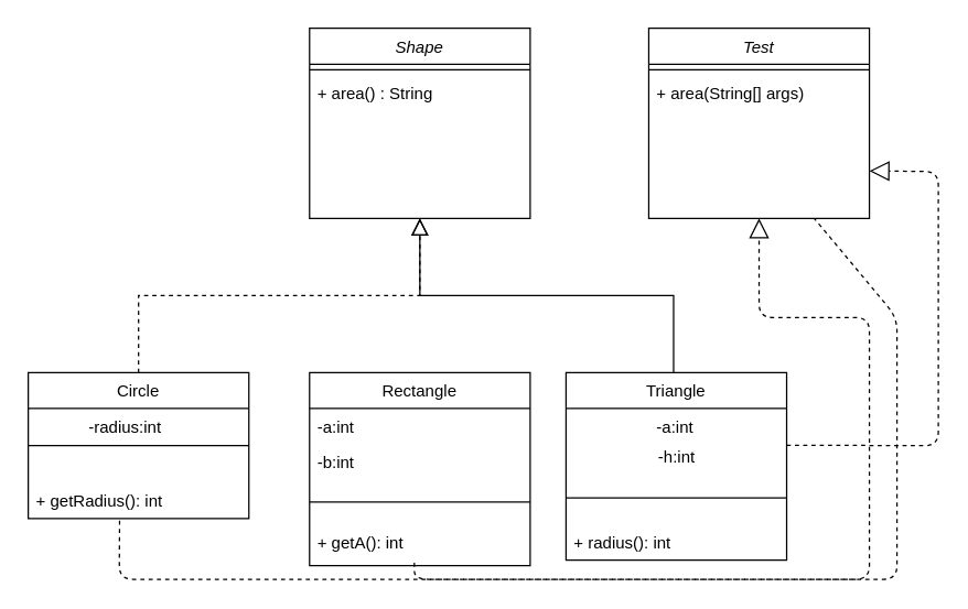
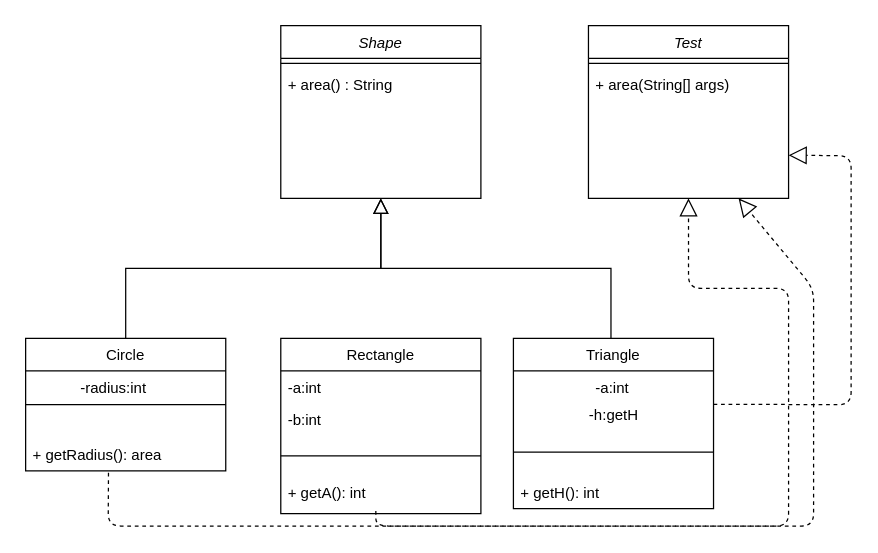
- <mxCell id="20" value="" style="endArrow=none;dashed=1;endFill=0;endSize=12;html=1;fontColor=none;entryX=0.75;entryY=1;entryDx=0;entryDy=0;exitX=0.475;exitY=1.08;exitDx=0;exitDy=0;exitPerimeter=0;" edge="1" parent="1" source="26" target="16"><mxGeometry width="160" relative="1" as="geometry"><mxPoint x="607" y="384.66" as="sourcePoint" /><mxPoint x="587" y="220" as="targetPoint" /><Array as="points"><mxPoint x="300" y="420" /><mxPoint x="650" y="420" /><mxPoint x="650" y="292" /><mxPoint x="650" y="230" /></Array></mxGeometry></mxCell>
+ <mxCell id="20" value="" style="endArrow=block;dashed=1;endFill=0;endSize=12;html=1;fontColor=none;entryX=0.75;entryY=1;entryDx=0;entryDy=0;exitX=0.475;exitY=1.08;exitDx=0;exitDy=0;exitPerimeter=0;" edge="1" parent="1" source="26" target="16"><mxGeometry width="160" relative="1" as="geometry"><mxPoint x="607" y="384.66" as="sourcePoint" /><mxPoint x="587" y="220" as="targetPoint" /><Array as="points"><mxPoint x="300" y="420" /><mxPoint x="650" y="420" /><mxPoint x="650" y="292" /><mxPoint x="650" y="230" /></Array></mxGeometry></mxCell>
- <mxCell id="2" value="" style="endArrow=block;endSize=10;endFill=0;shadow=0;strokeWidth=1;rounded=0;edgeStyle=elbowEdgeStyle;elbow=vertical;dashed=1;" parent="1" source="13" target="8" edge="1"><mxGeometry width="160" relative="1" as="geometry"><mxPoint x="90" y="113" as="sourcePoint" /><mxPoint x="90" y="113" as="targetPoint" /></mxGeometry></mxCell>
+ <mxCell id="2" value="" style="endArrow=block;endSize=10;endFill=0;shadow=0;strokeWidth=1;rounded=0;edgeStyle=elbowEdgeStyle;elbow=vertical;" parent="1" source="13" target="8" edge="1"><mxGeometry width="160" relative="1" as="geometry"><mxPoint x="90" y="113" as="sourcePoint" /><mxPoint x="90" y="113" as="targetPoint" /></mxGeometry></mxCell>
- <mxCell id="5" value="-h:int" style="text;html=1;align=center;verticalAlign=middle;resizable=0;points=[];autosize=1;" vertex="1" parent="3"><mxGeometry y="52" width="160" height="20" as="geometry" /></mxCell>
+ <mxCell id="5" value="-h:getH" style="text;html=1;align=center;verticalAlign=middle;resizable=0;points=[];autosize=1;" vertex="1" parent="3"><mxGeometry y="52" width="160" height="20" as="geometry" /></mxCell>
- <mxCell id="15" value="+ getRadius(): int" style="text;align=left;verticalAlign=top;spacingLeft=4;spacingRight=4;overflow=hidden;rotatable=0;points=[[0,0.5],[1,0.5]];portConstraint=eastwest;" vertex="1" parent="13"><mxGeometry y="80" width="160" height="26" as="geometry" /></mxCell>
+ <mxCell id="15" value="+ getRadius(): area" style="text;align=left;verticalAlign=top;spacingLeft=4;spacingRight=4;overflow=hidden;rotatable=0;points=[[0,0.5],[1,0.5]];portConstraint=eastwest;" vertex="1" parent="13"><mxGeometry y="80" width="160" height="26" as="geometry" /></mxCell>
- <mxCell id="7" value="+ radius(): int" style="text;align=left;verticalAlign=top;spacingLeft=4;spacingRight=4;overflow=hidden;rotatable=0;points=[[0,0.5],[1,0.5]];portConstraint=eastwest;" vertex="1" parent="3"><mxGeometry y="110" width="160" height="26" as="geometry" /></mxCell>
+ <mxCell id="7" value="+ getH(): int" style="text;align=left;verticalAlign=top;spacingLeft=4;spacingRight=4;overflow=hidden;rotatable=0;points=[[0,0.5],[1,0.5]];portConstraint=eastwest;" vertex="1" parent="3"><mxGeometry y="110" width="160" height="26" as="geometry" /></mxCell>
